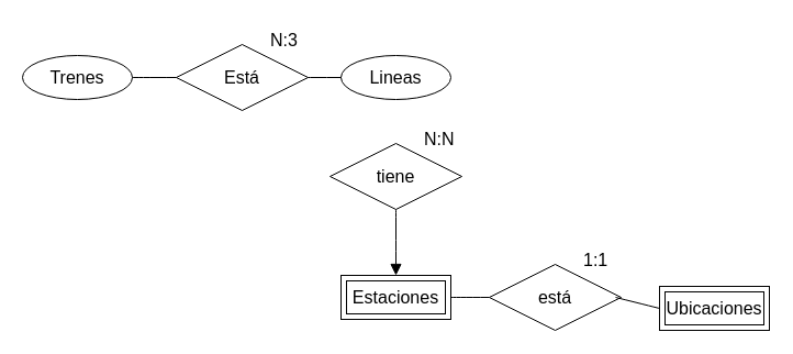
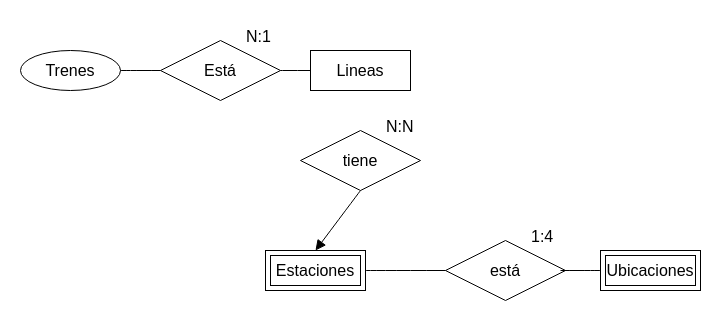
- <mxCell id="14" value="N:3" style="text;strokeColor=none;fillColor=none;spacingLeft=4;spacingRight=4;overflow=hidden;rotatable=0;points=[[0,0.5],[1,0.5]];portConstraint=eastwest;fontSize=16;whiteSpace=wrap;html=1;" vertex="1" parent="1"><mxGeometry x="240" y="20" width="40" height="30" as="geometry" /></mxCell>
+ <mxCell id="14" value="N:1" style="text;strokeColor=none;fillColor=none;spacingLeft=4;spacingRight=4;overflow=hidden;rotatable=0;points=[[0,0.5],[1,0.5]];portConstraint=eastwest;fontSize=16;whiteSpace=wrap;html=1;" vertex="1" parent="1"><mxGeometry x="240" y="20" width="40" height="30" as="geometry" /></mxCell>
- <mxCell id="2" value="Lineas" style="ellipse;whiteSpace=wrap;html=1;align=center;fontSize=16;" vertex="1" parent="1"><mxGeometry x="310" y="50" width="100" height="40" as="geometry" /></mxCell>
+ <mxCell id="2" value="Lineas" style="whiteSpace=wrap;html=1;align=center;fontSize=16;" vertex="1" parent="1"><mxGeometry x="310" y="50" width="100" height="40" as="geometry" /></mxCell>
- <mxCell id="15" value="1:1" style="text;strokeColor=none;fillColor=none;spacingLeft=4;spacingRight=4;overflow=hidden;rotatable=0;points=[[0,0.5],[1,0.5]];portConstraint=eastwest;fontSize=16;whiteSpace=wrap;html=1;" vertex="1" parent="1"><mxGeometry x="525" y="220" width="40" height="30" as="geometry" /></mxCell>
+ <mxCell id="15" value="1:4" style="text;strokeColor=none;fillColor=none;spacingLeft=4;spacingRight=4;overflow=hidden;rotatable=0;points=[[0,0.5],[1,0.5]];portConstraint=eastwest;fontSize=16;whiteSpace=wrap;html=1;" vertex="1" parent="1"><mxGeometry x="525" y="220" width="40" height="30" as="geometry" /></mxCell>
- <mxCell id="4" value="Estaciones" style="shape=ext;margin=3;double=1;whiteSpace=wrap;html=1;align=center;fontSize=16;" vertex="1" parent="1"><mxGeometry x="310" y="250" width="100" height="40" as="geometry" /></mxCell>
+ <mxCell id="4" value="Estaciones" style="shape=ext;margin=3;double=1;whiteSpace=wrap;html=1;align=center;fontSize=16;" vertex="1" parent="1"><mxGeometry x="265" y="250" width="100" height="40" as="geometry" /></mxCell>
- <mxCell id="5" value="Ubicaciones" style="shape=ext;margin=3;double=1;whiteSpace=wrap;html=1;align=center;fontSize=16;" vertex="1" parent="1"><mxGeometry x="600" y="260" width="100" height="40" as="geometry" /></mxCell>
+ <mxCell id="5" value="Ubicaciones" style="shape=ext;margin=3;double=1;whiteSpace=wrap;html=1;align=center;fontSize=16;" vertex="1" parent="1"><mxGeometry x="600" y="250" width="100" height="40" as="geometry" /></mxCell>
